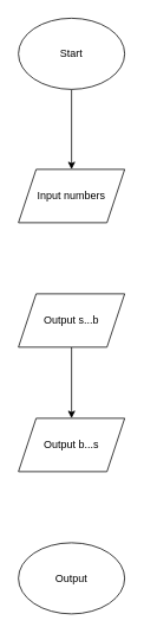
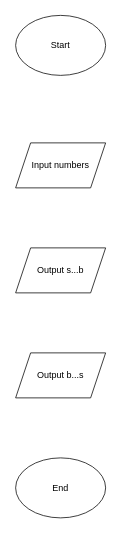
- <mxCell id="2" value="" style="edgeStyle=orthogonalEdgeStyle;rounded=0;orthogonalLoop=1;jettySize=auto;html=1;" edge="1" parent="1" source="3" target="4"><mxGeometry relative="1" as="geometry" /></mxCell>
- <mxCell id="5" value="" style="edgeStyle=orthogonalEdgeStyle;rounded=0;orthogonalLoop=1;jettySize=auto;html=1;" edge="1" parent="1" source="6" target="7"><mxGeometry relative="1" as="geometry" /></mxCell>
- <mxCell id="8" value="Output" style="ellipse;whiteSpace=wrap;html=1;" vertex="1" parent="1"><mxGeometry x="20" y="610" width="120" height="80" as="geometry" /></mxCell>
+ <mxCell id="8" value="End" style="ellipse;whiteSpace=wrap;html=1;" vertex="1" parent="1"><mxGeometry x="20" y="610" width="120" height="80" as="geometry" /></mxCell>
